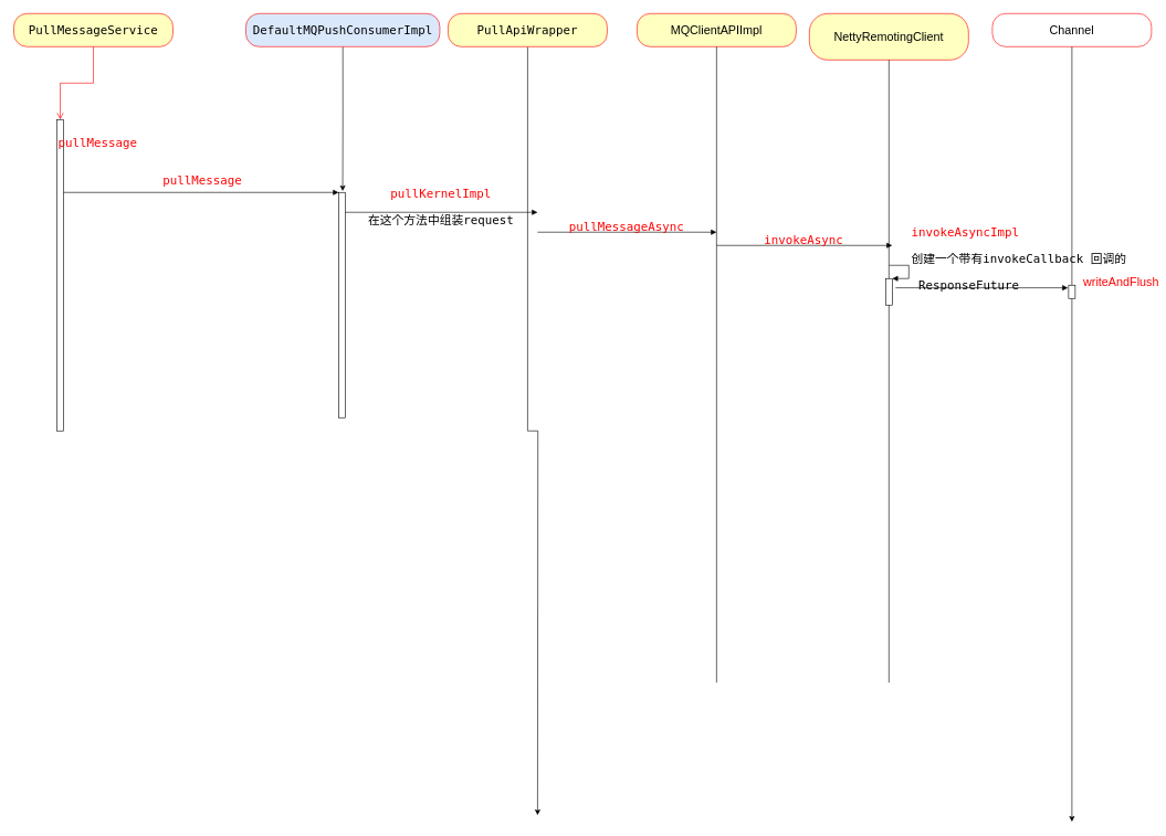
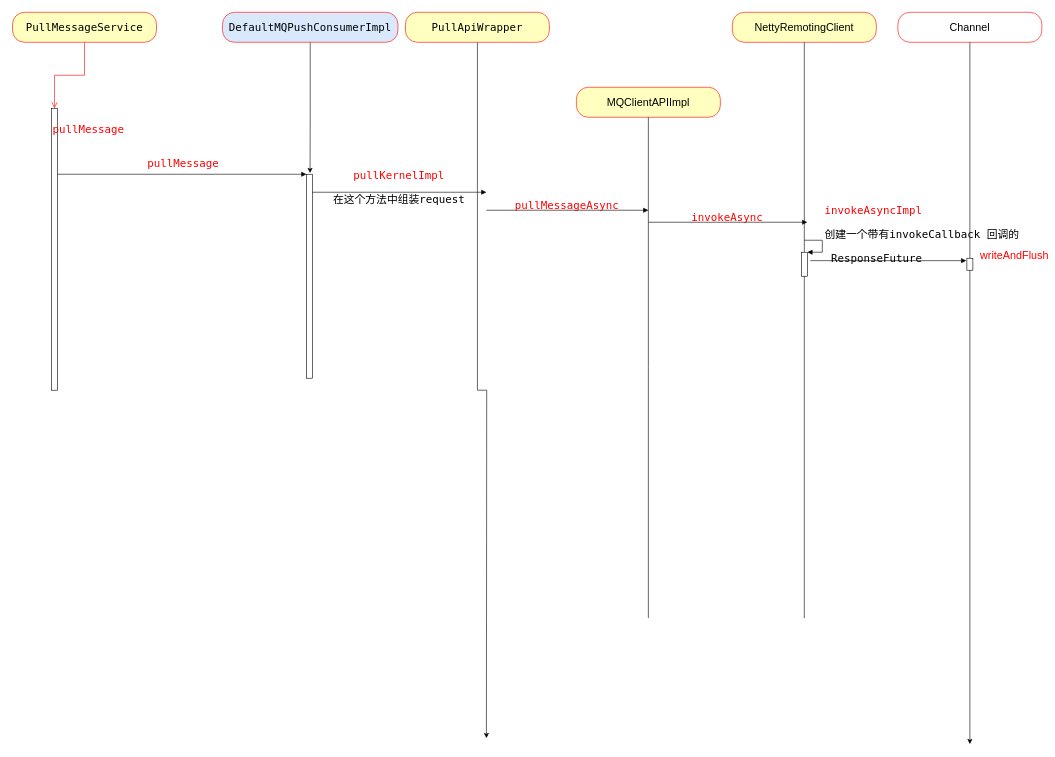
- <mxCell id="12" value="&lt;span style=&quot;font-size: 18px;&quot;&gt;MQClientAPIImpl&lt;/span&gt;" style="rounded=1;arcSize=40;fontColor=#000000;fillColor=#ffffc0;strokeColor=#ff0000;spacing=0;align=center;verticalAlign=middle;labelBorderColor=none;labelBackgroundColor=none;whiteSpace=wrap;html=1;fontSize=18;" parent="1" vertex="1"><mxGeometry x="960" y="20" width="240" height="50" as="geometry" /></mxCell>
+ <mxCell id="12" value="&lt;span style=&quot;font-size: 18px;&quot;&gt;MQClientAPIImpl&lt;/span&gt;" style="rounded=1;arcSize=40;fontColor=#000000;fillColor=#ffffc0;strokeColor=#ff0000;spacing=0;align=center;verticalAlign=middle;labelBorderColor=none;labelBackgroundColor=none;whiteSpace=wrap;html=1;fontSize=18;" parent="1" vertex="1"><mxGeometry x="960" y="145" width="240" height="50" as="geometry" /></mxCell>
- <mxCell id="14" value="&lt;span style=&quot;font-size: 18px;&quot;&gt;NettyRemotingClient&lt;/span&gt;" style="rounded=1;arcSize=40;fontColor=#000000;fillColor=#ffffc0;strokeColor=#ff0000;spacing=0;align=center;verticalAlign=middle;labelBorderColor=none;labelBackgroundColor=none;whiteSpace=wrap;html=1;fontSize=18;" parent="1" vertex="1"><mxGeometry x="1220" y="20" width="240" height="70" as="geometry" /></mxCell>
+ <mxCell id="14" value="&lt;span style=&quot;font-size: 18px;&quot;&gt;NettyRemotingClient&lt;/span&gt;" style="rounded=1;arcSize=40;fontColor=#000000;fillColor=#ffffc0;strokeColor=#ff0000;spacing=0;align=center;verticalAlign=middle;labelBorderColor=none;labelBackgroundColor=none;whiteSpace=wrap;html=1;fontSize=18;" parent="1" vertex="1"><mxGeometry x="1220" y="20" width="240" height="50" as="geometry" /></mxCell>
